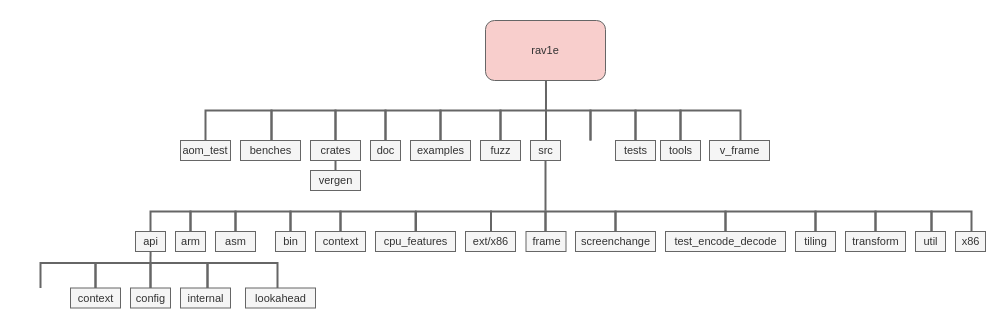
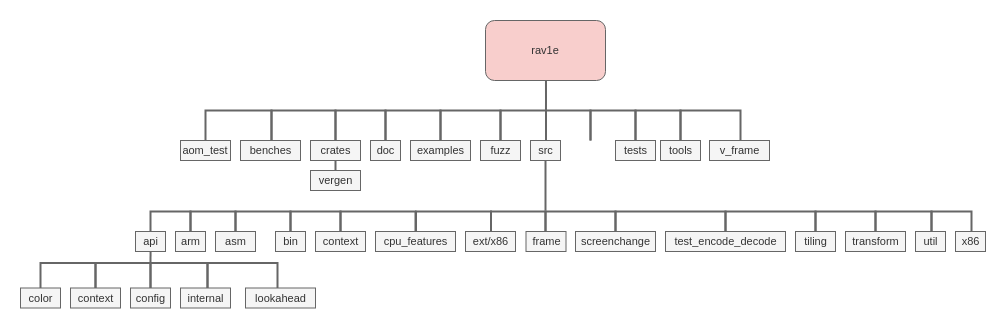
+ <mxCell id="49" value="&lt;font style=&quot;font-size: 11px;&quot;&gt;color&lt;/font&gt;" style="text;html=1;align=center;verticalAlign=middle;resizable=0;points=[];autosize=1;fontSize=11;fillColor=#f5f5f5;strokeColor=#666666;fontColor=#333333;" parent="1" vertex="1"><mxGeometry x="20" y="287.5" width="40" height="20" as="geometry" /></mxCell>
